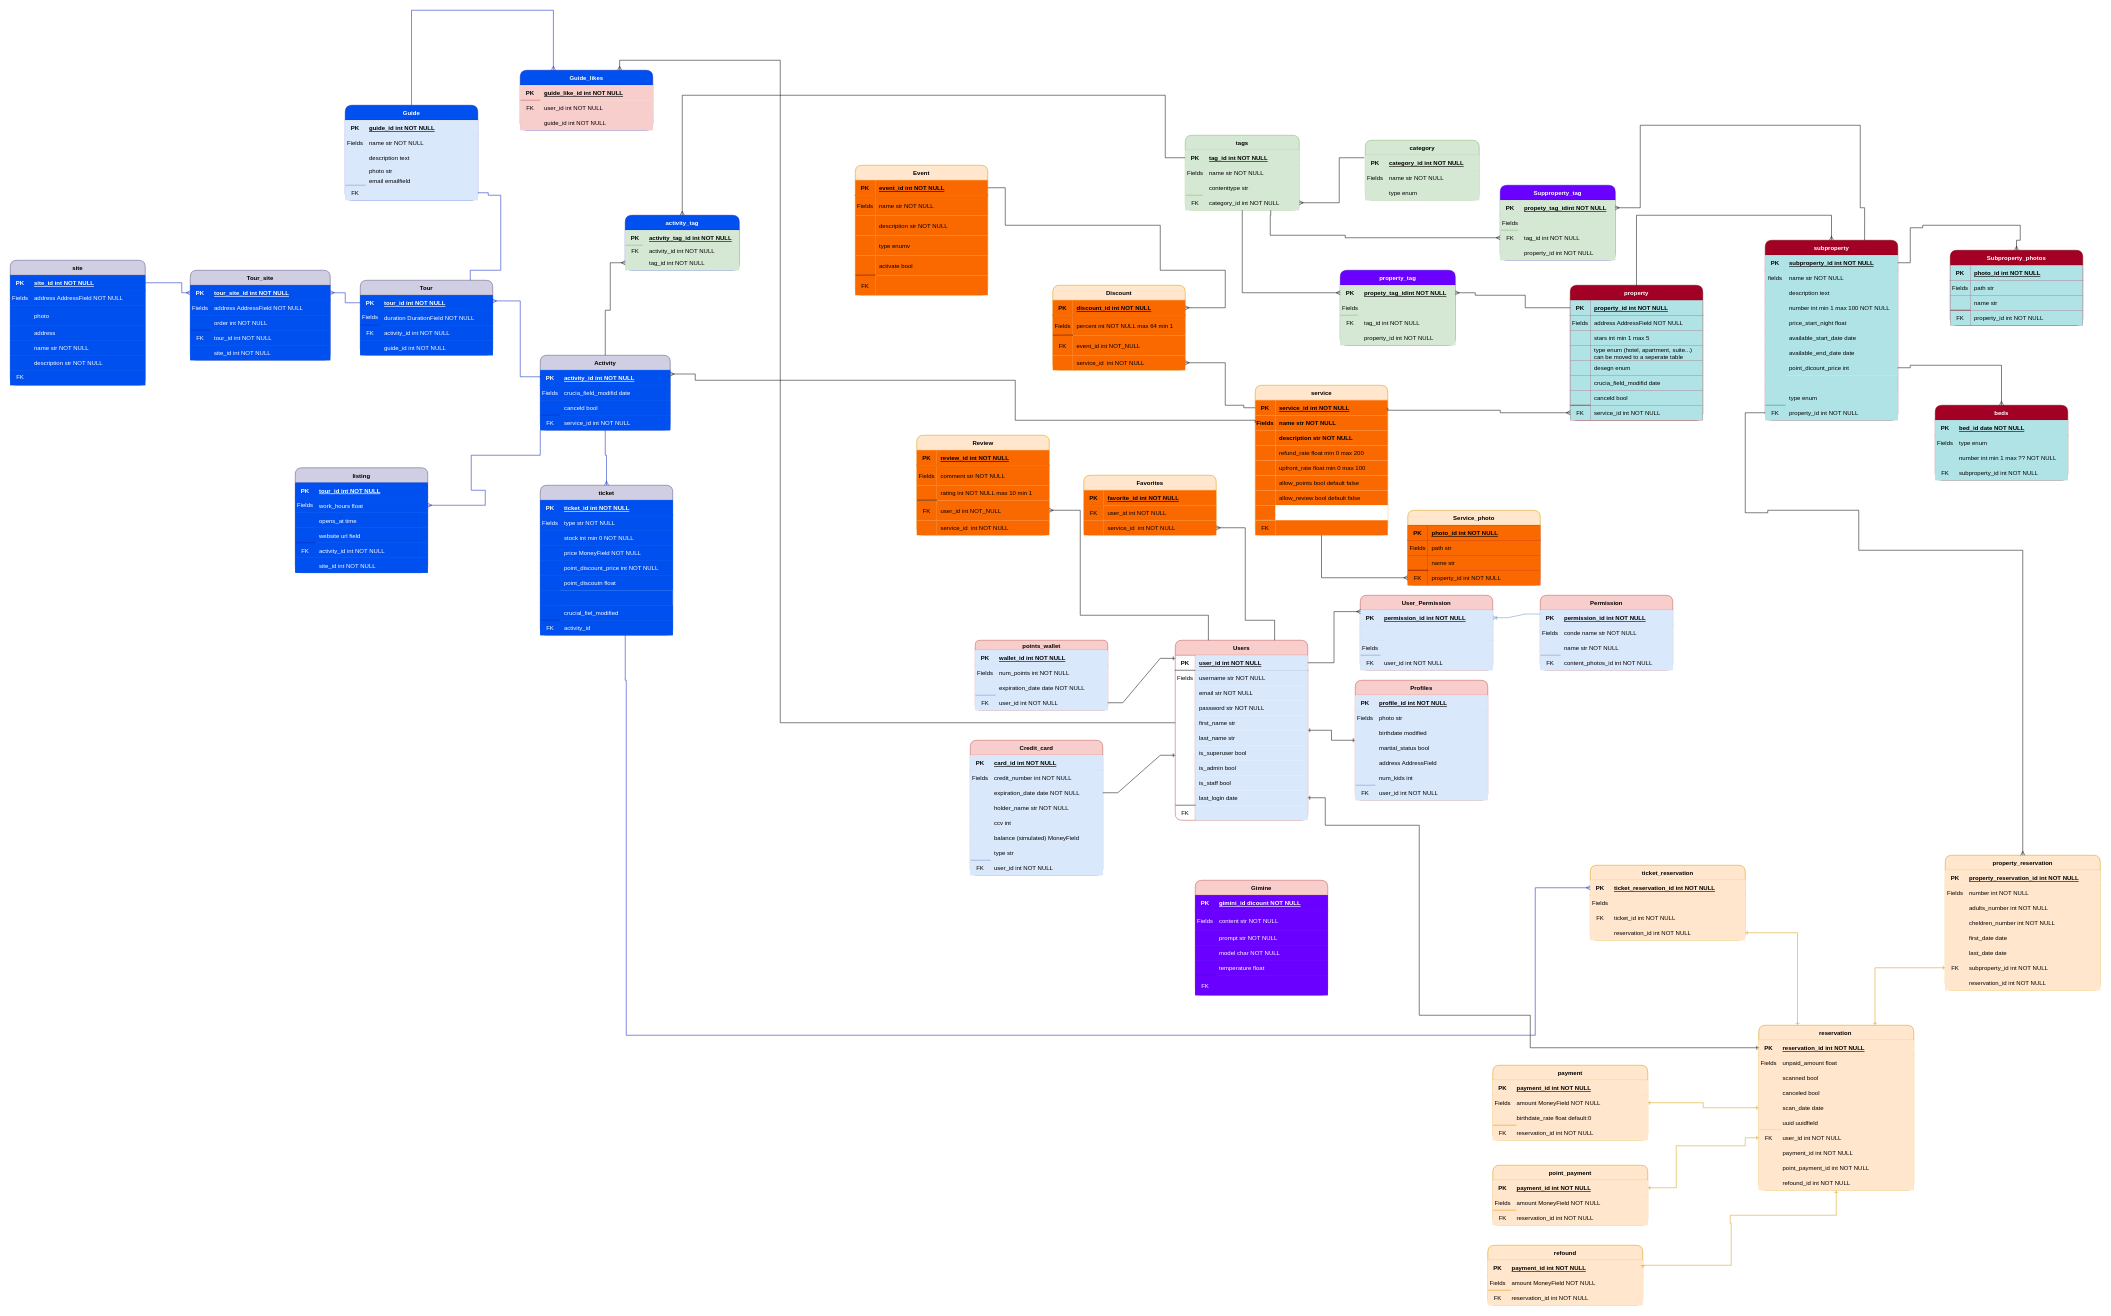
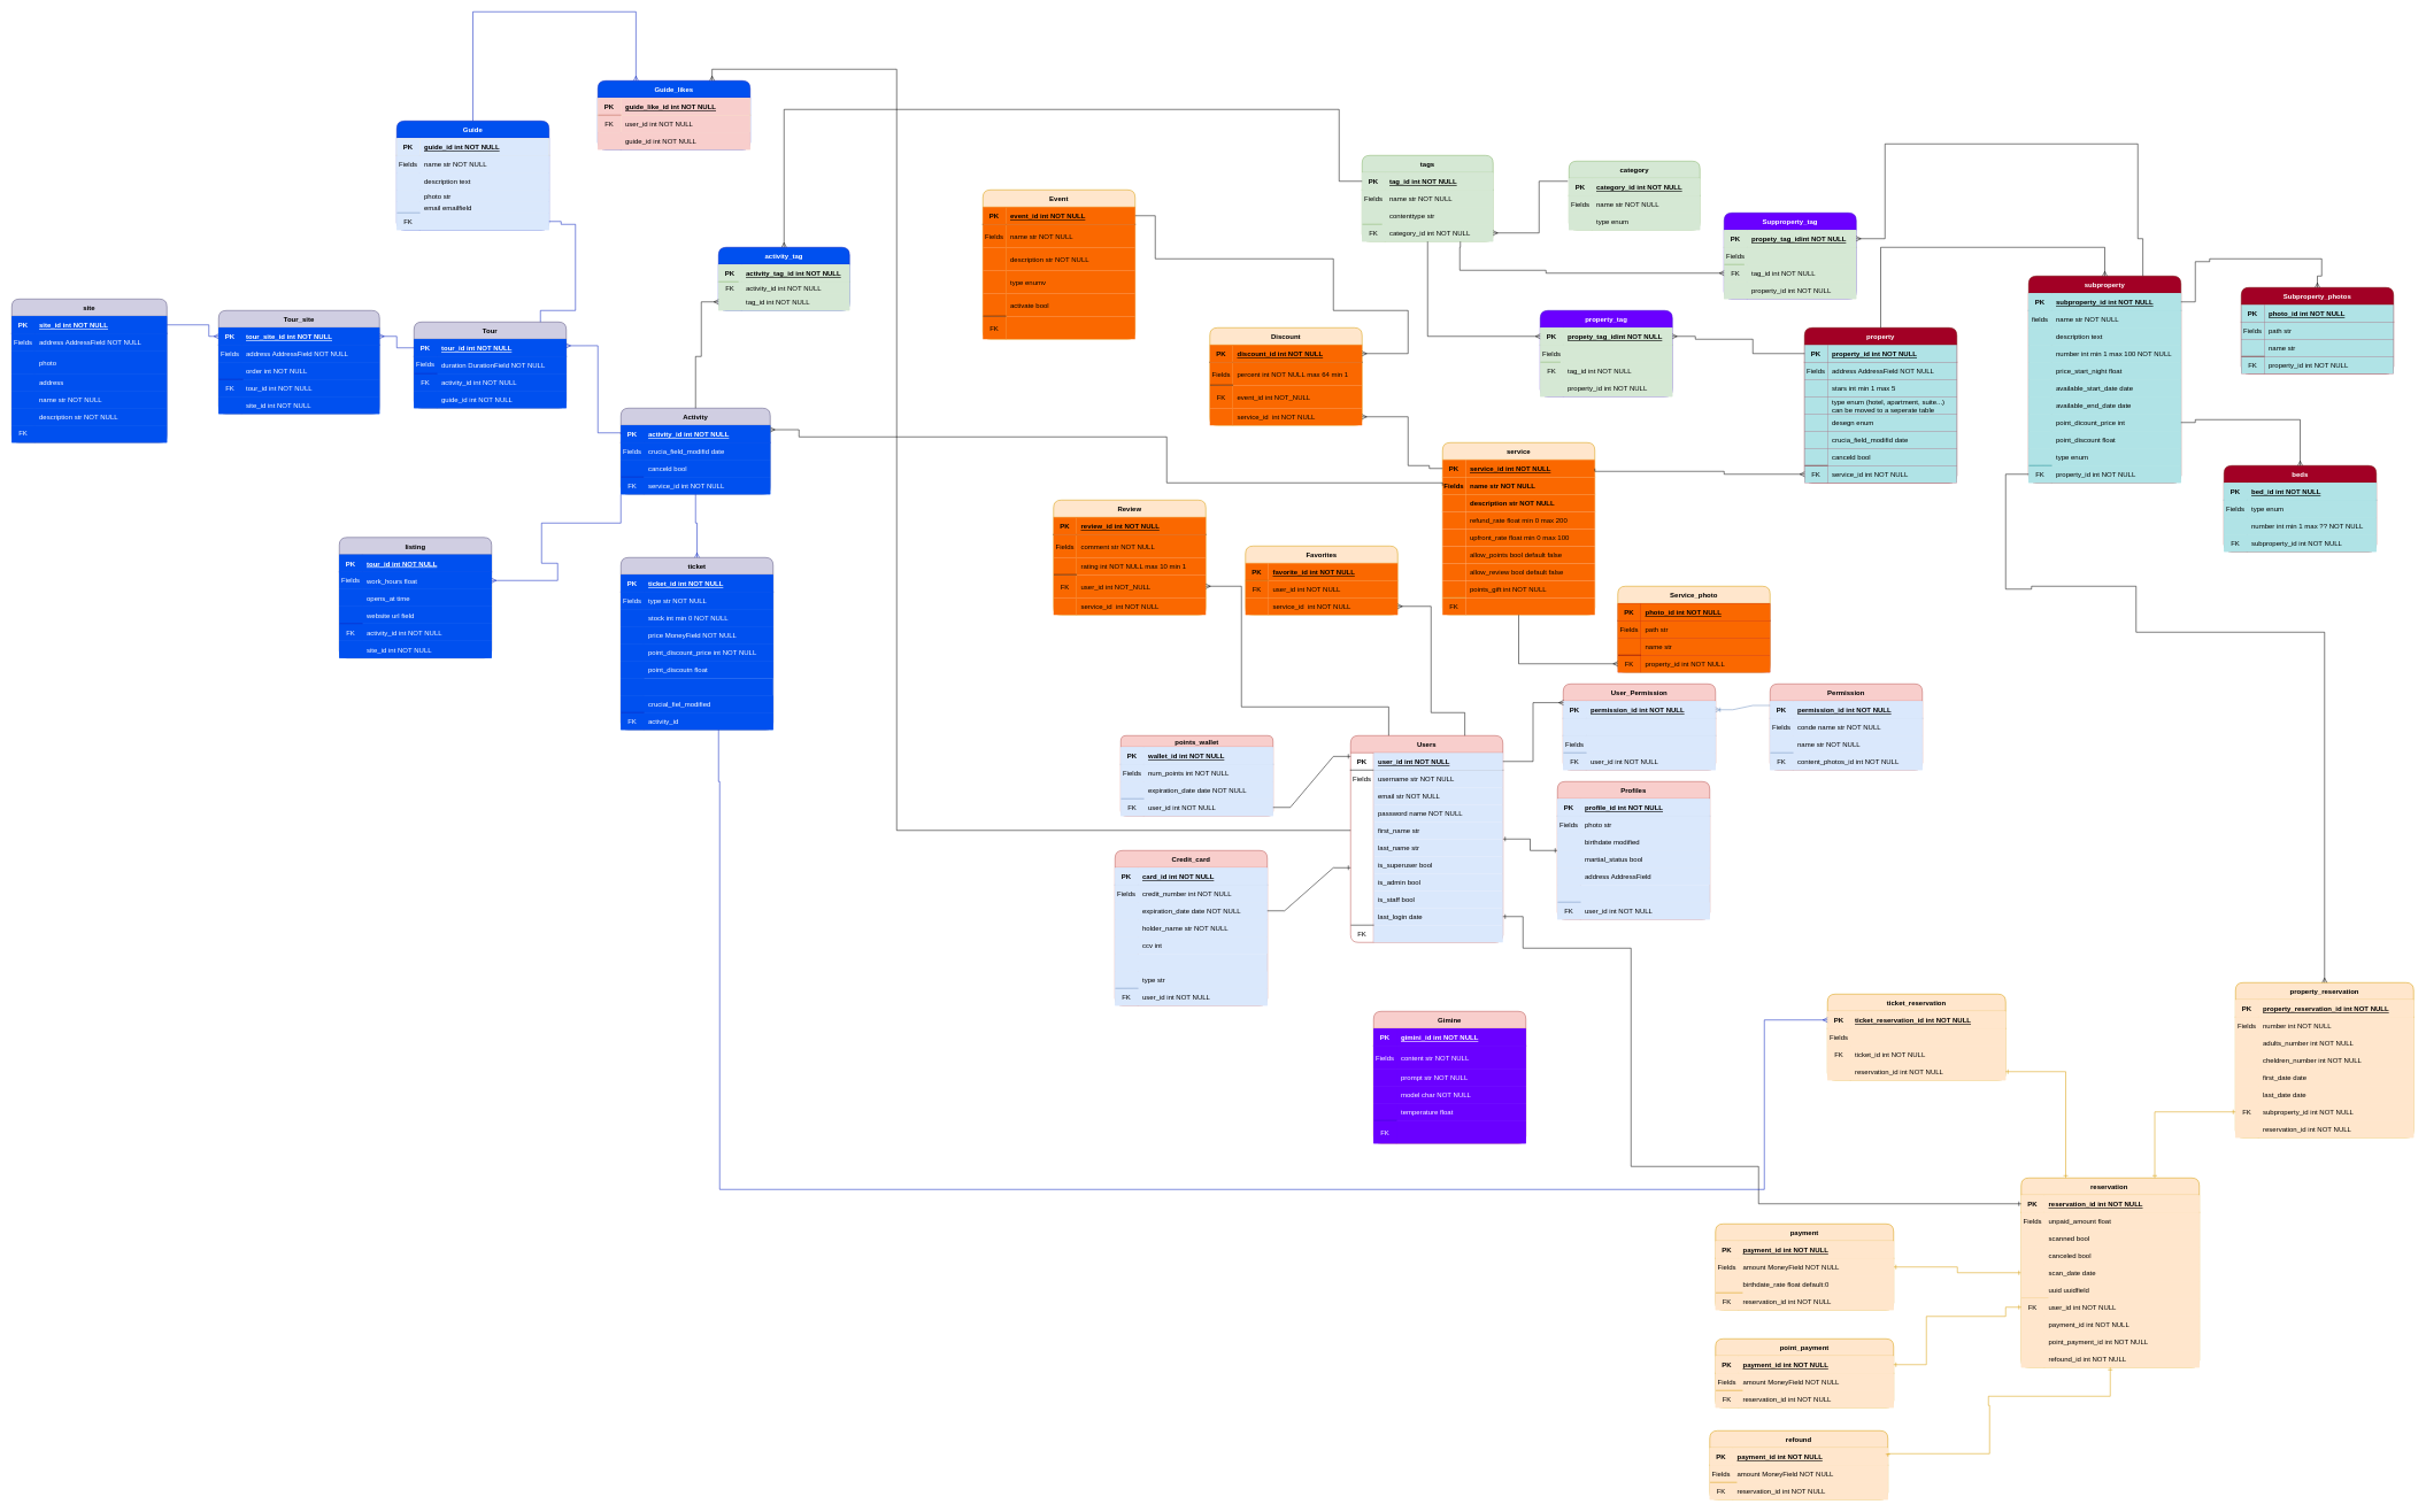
+ <mxCell id="246" value="point_discount float" style="shape=partialRectangle;overflow=hidden;connectable=0;fillColor=#b0e3e6;top=0;left=0;bottom=0;right=0;align=left;spacingLeft=6;strokeColor=#0e8088;" vertex="1" parent="244"><mxGeometry x="40" width="225" height="30" as="geometry"><mxRectangle width="225" height="30" as="alternateBounds" /></mxGeometry></mxCell>
- <mxCell id="257" value="bed_id date NOT NULL " style="shape=partialRectangle;overflow=hidden;connectable=0;fillColor=#b0e3e6;top=0;left=0;bottom=0;right=0;align=left;spacingLeft=6;fontStyle=5;strokeColor=#0e8088;" parent="255" vertex="1"><mxGeometry x="40" width="225" height="30" as="geometry"><mxRectangle width="225" height="30" as="alternateBounds" /></mxGeometry></mxCell>
+ <mxCell id="257" value="bed_id int NOT NULL " style="shape=partialRectangle;overflow=hidden;connectable=0;fillColor=#b0e3e6;top=0;left=0;bottom=0;right=0;align=left;spacingLeft=6;fontStyle=5;strokeColor=#0e8088;" parent="255" vertex="1"><mxGeometry x="40" width="225" height="30" as="geometry"><mxRectangle width="225" height="30" as="alternateBounds" /></mxGeometry></mxCell>
+ <mxCell id="428" value="points_gift int NOT NULL" style="shape=partialRectangle;overflow=hidden;connectable=0;fillColor=#fa6800;top=0;left=0;bottom=0;right=0;align=left;spacingLeft=6;strokeColor=#C73500;fontColor=#000000;" vertex="1" parent="426"><mxGeometry x="40" width="225" height="30" as="geometry"><mxRectangle width="225" height="30" as="alternateBounds" /></mxGeometry></mxCell>
- <mxCell id="15" value="password str NOT NULL" style="shape=partialRectangle;overflow=hidden;connectable=0;fillColor=#dae8fc;top=0;left=0;bottom=0;right=0;align=left;spacingLeft=6;strokeColor=#6c8ebf;" parent="13" vertex="1"><mxGeometry x="40" width="225" height="30" as="geometry"><mxRectangle width="225" height="30" as="alternateBounds" /></mxGeometry></mxCell>
+ <mxCell id="15" value="password name NOT NULL" style="shape=partialRectangle;overflow=hidden;connectable=0;fillColor=#dae8fc;top=0;left=0;bottom=0;right=0;align=left;spacingLeft=6;strokeColor=#6c8ebf;" parent="13" vertex="1"><mxGeometry x="40" width="225" height="30" as="geometry"><mxRectangle width="225" height="30" as="alternateBounds" /></mxGeometry></mxCell>
- <mxCell id="96" value="num_kids int " style="shape=partialRectangle;overflow=hidden;connectable=0;fillColor=#dae8fc;top=0;left=0;bottom=0;right=0;align=left;spacingLeft=6;strokeColor=#6c8ebf;" parent="94" vertex="1"><mxGeometry x="40" width="225" height="30" as="geometry"><mxRectangle width="225" height="30" as="alternateBounds" /></mxGeometry></mxCell>
- <mxCell id="56" value="balance (simulated) MoneyField" style="shape=partialRectangle;overflow=hidden;connectable=0;fillColor=#dae8fc;top=0;left=0;bottom=0;right=0;align=left;spacingLeft=6;strokeColor=#6c8ebf;" parent="54" vertex="1"><mxGeometry x="40" width="225" height="30" as="geometry"><mxRectangle width="225" height="30" as="alternateBounds" /></mxGeometry></mxCell>
- <mxCell id="517" value="gimini_id dicount NOT NULL " style="shape=partialRectangle;overflow=hidden;connectable=0;fillColor=#6a00ff;top=0;left=0;bottom=0;right=0;align=left;spacingLeft=6;fontStyle=5;strokeColor=#3700CC;fontColor=#ffffff;" vertex="1" parent="515"><mxGeometry x="40" width="225" height="30" as="geometry"><mxRectangle width="225" height="30" as="alternateBounds" /></mxGeometry></mxCell>
+ <mxCell id="517" value="gimini_id int NOT NULL " style="shape=partialRectangle;overflow=hidden;connectable=0;fillColor=#6a00ff;top=0;left=0;bottom=0;right=0;align=left;spacingLeft=6;fontStyle=5;strokeColor=#3700CC;fontColor=#ffffff;" vertex="1" parent="515"><mxGeometry x="40" width="225" height="30" as="geometry"><mxRectangle width="225" height="30" as="alternateBounds" /></mxGeometry></mxCell>
